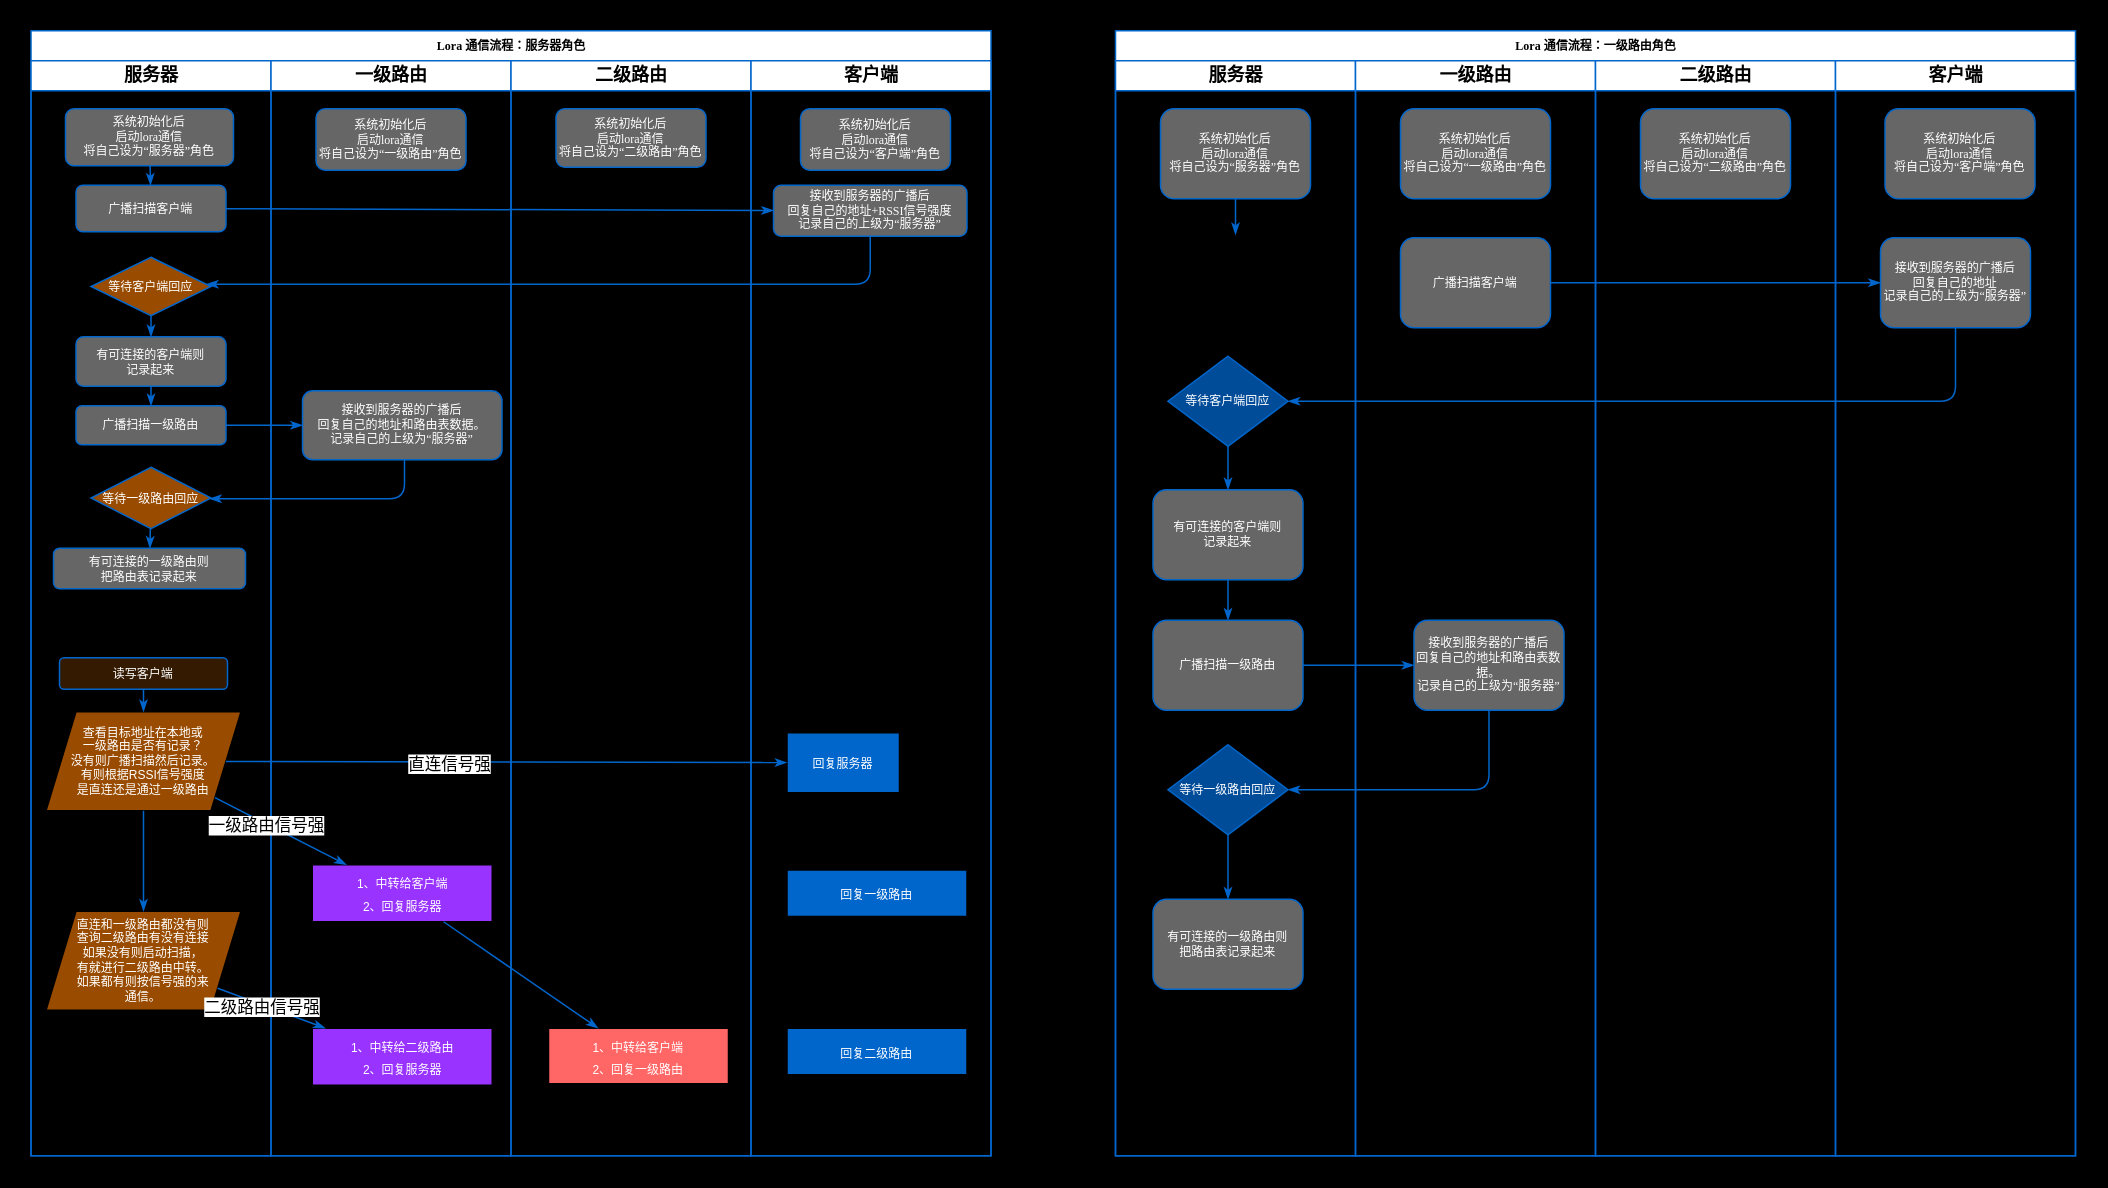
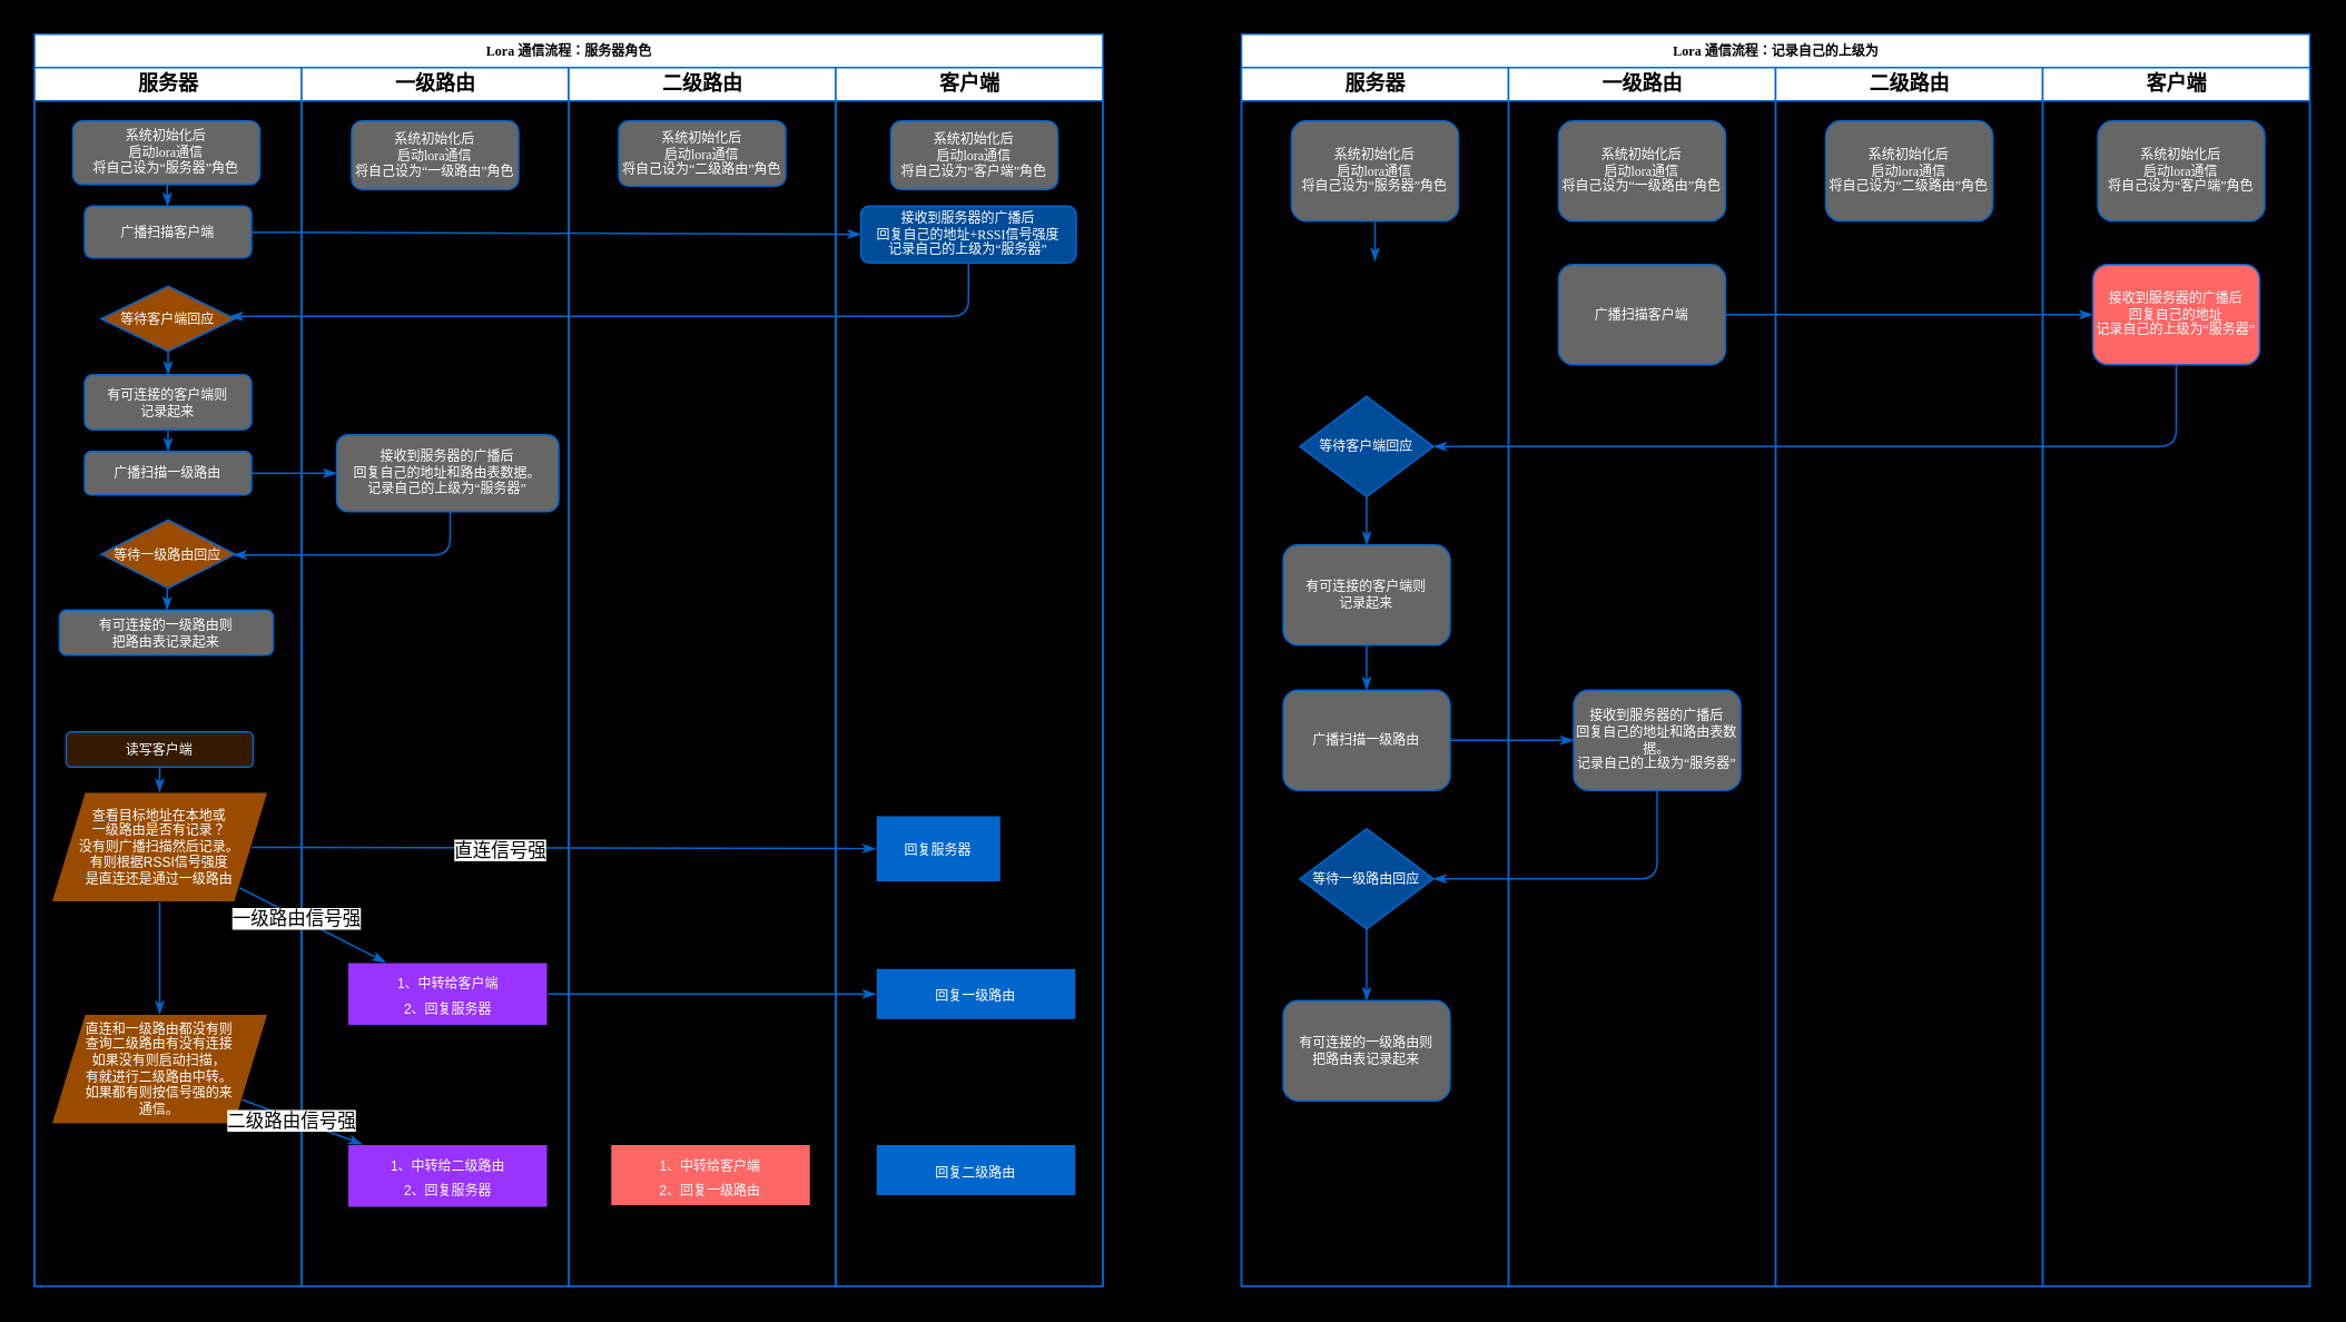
- <mxCell id="47" value="Lora 通信流程：一级路由角色" style="swimlane;html=1;childLayout=stackLayout;startSize=20;rounded=0;shadow=0;labelBackgroundColor=none;strokeWidth=1;fontFamily=Verdana;fontSize=8;align=center;strokeColor=#0066CC;" vertex="1" parent="1"><mxGeometry x="743" y="20" width="640" height="750" as="geometry" /></mxCell>
+ <mxCell id="47" value="Lora 通信流程：记录自己的上级为" style="swimlane;html=1;childLayout=stackLayout;startSize=20;rounded=0;shadow=0;labelBackgroundColor=none;strokeWidth=1;fontFamily=Verdana;fontSize=8;align=center;strokeColor=#0066CC;" vertex="1" parent="1"><mxGeometry x="743" y="20" width="640" height="750" as="geometry" /></mxCell>
- <mxCell id="31" value="接收到服务器的广播后&lt;div&gt;回复自己的地址+RSSI信号强度&lt;/div&gt;&lt;div&gt;记录自己的上级为“服务器”&lt;/div&gt;" style="rounded=1;whiteSpace=wrap;html=1;shadow=0;labelBackgroundColor=none;strokeWidth=1;fontFamily=Verdana;fontSize=8;align=center;strokeColor=#0066CC;fillColor=#666666;fontColor=#FFFFFF;" vertex="1" parent="30"><mxGeometry x="15" y="83" width="129" height="34" as="geometry" /></mxCell>
+ <mxCell id="31" value="接收到服务器的广播后&lt;div&gt;回复自己的地址+RSSI信号强度&lt;/div&gt;&lt;div&gt;记录自己的上级为“服务器”&lt;/div&gt;" style="rounded=1;whiteSpace=wrap;html=1;shadow=0;labelBackgroundColor=none;strokeWidth=1;fontFamily=Verdana;fontSize=8;align=center;strokeColor=#0066CC;fillColor=#004c99;fontColor=#FFFFFF;" vertex="1" parent="30"><mxGeometry x="15" y="83" width="129" height="34" as="geometry" /></mxCell>
- <mxCell id="66" value="接收到服务器的广播后&lt;div&gt;回复自己的地址&lt;/div&gt;&lt;div&gt;记录自己的上级为“服务器”&lt;/div&gt;" style="rounded=1;whiteSpace=wrap;html=1;shadow=0;labelBackgroundColor=none;strokeWidth=1;fontFamily=Verdana;fontSize=8;align=center;strokeColor=#0066CC;fillColor=#666666;fontColor=#FFFFFF;" vertex="1" parent="65"><mxGeometry x="30" y="118" width="100" height="60" as="geometry" /></mxCell>
+ <mxCell id="66" value="接收到服务器的广播后&lt;div&gt;回复自己的地址&lt;/div&gt;&lt;div&gt;记录自己的上级为“服务器”&lt;/div&gt;" style="rounded=1;whiteSpace=wrap;html=1;shadow=0;labelBackgroundColor=none;strokeWidth=1;fontFamily=Verdana;fontSize=8;align=center;strokeColor=#0066CC;fillColor=#ff6666;fontColor=#FFFFFF;" vertex="1" parent="65"><mxGeometry x="30" y="118" width="100" height="60" as="geometry" /></mxCell>
- <mxCell id="44" style="rounded=1;html=1;labelBackgroundColor=none;startArrow=none;startFill=0;startSize=5;endArrow=classicThin;endFill=1;endSize=5;jettySize=auto;orthogonalLoop=1;strokeWidth=1;fontFamily=Verdana;fontSize=8;strokeColor=#0066CC;" edge="1" parent="2" source="25" target="29"><mxGeometry relative="1" as="geometry"><mxPoint x="350" y="565" as="sourcePoint" /><mxPoint x="443" y="611" as="targetPoint" /></mxGeometry></mxCell>
+ <mxCell id="44" style="rounded=1;html=1;labelBackgroundColor=none;startArrow=none;startFill=0;startSize=5;endArrow=classicThin;endFill=1;endSize=5;jettySize=auto;orthogonalLoop=1;strokeWidth=1;fontFamily=Verdana;fontSize=8;strokeColor=#0066CC;" edge="1" parent="2" source="25" target="34"><mxGeometry relative="1" as="geometry"><mxPoint x="350" y="565" as="sourcePoint" /><mxPoint x="443" y="611" as="targetPoint" /></mxGeometry></mxCell>
